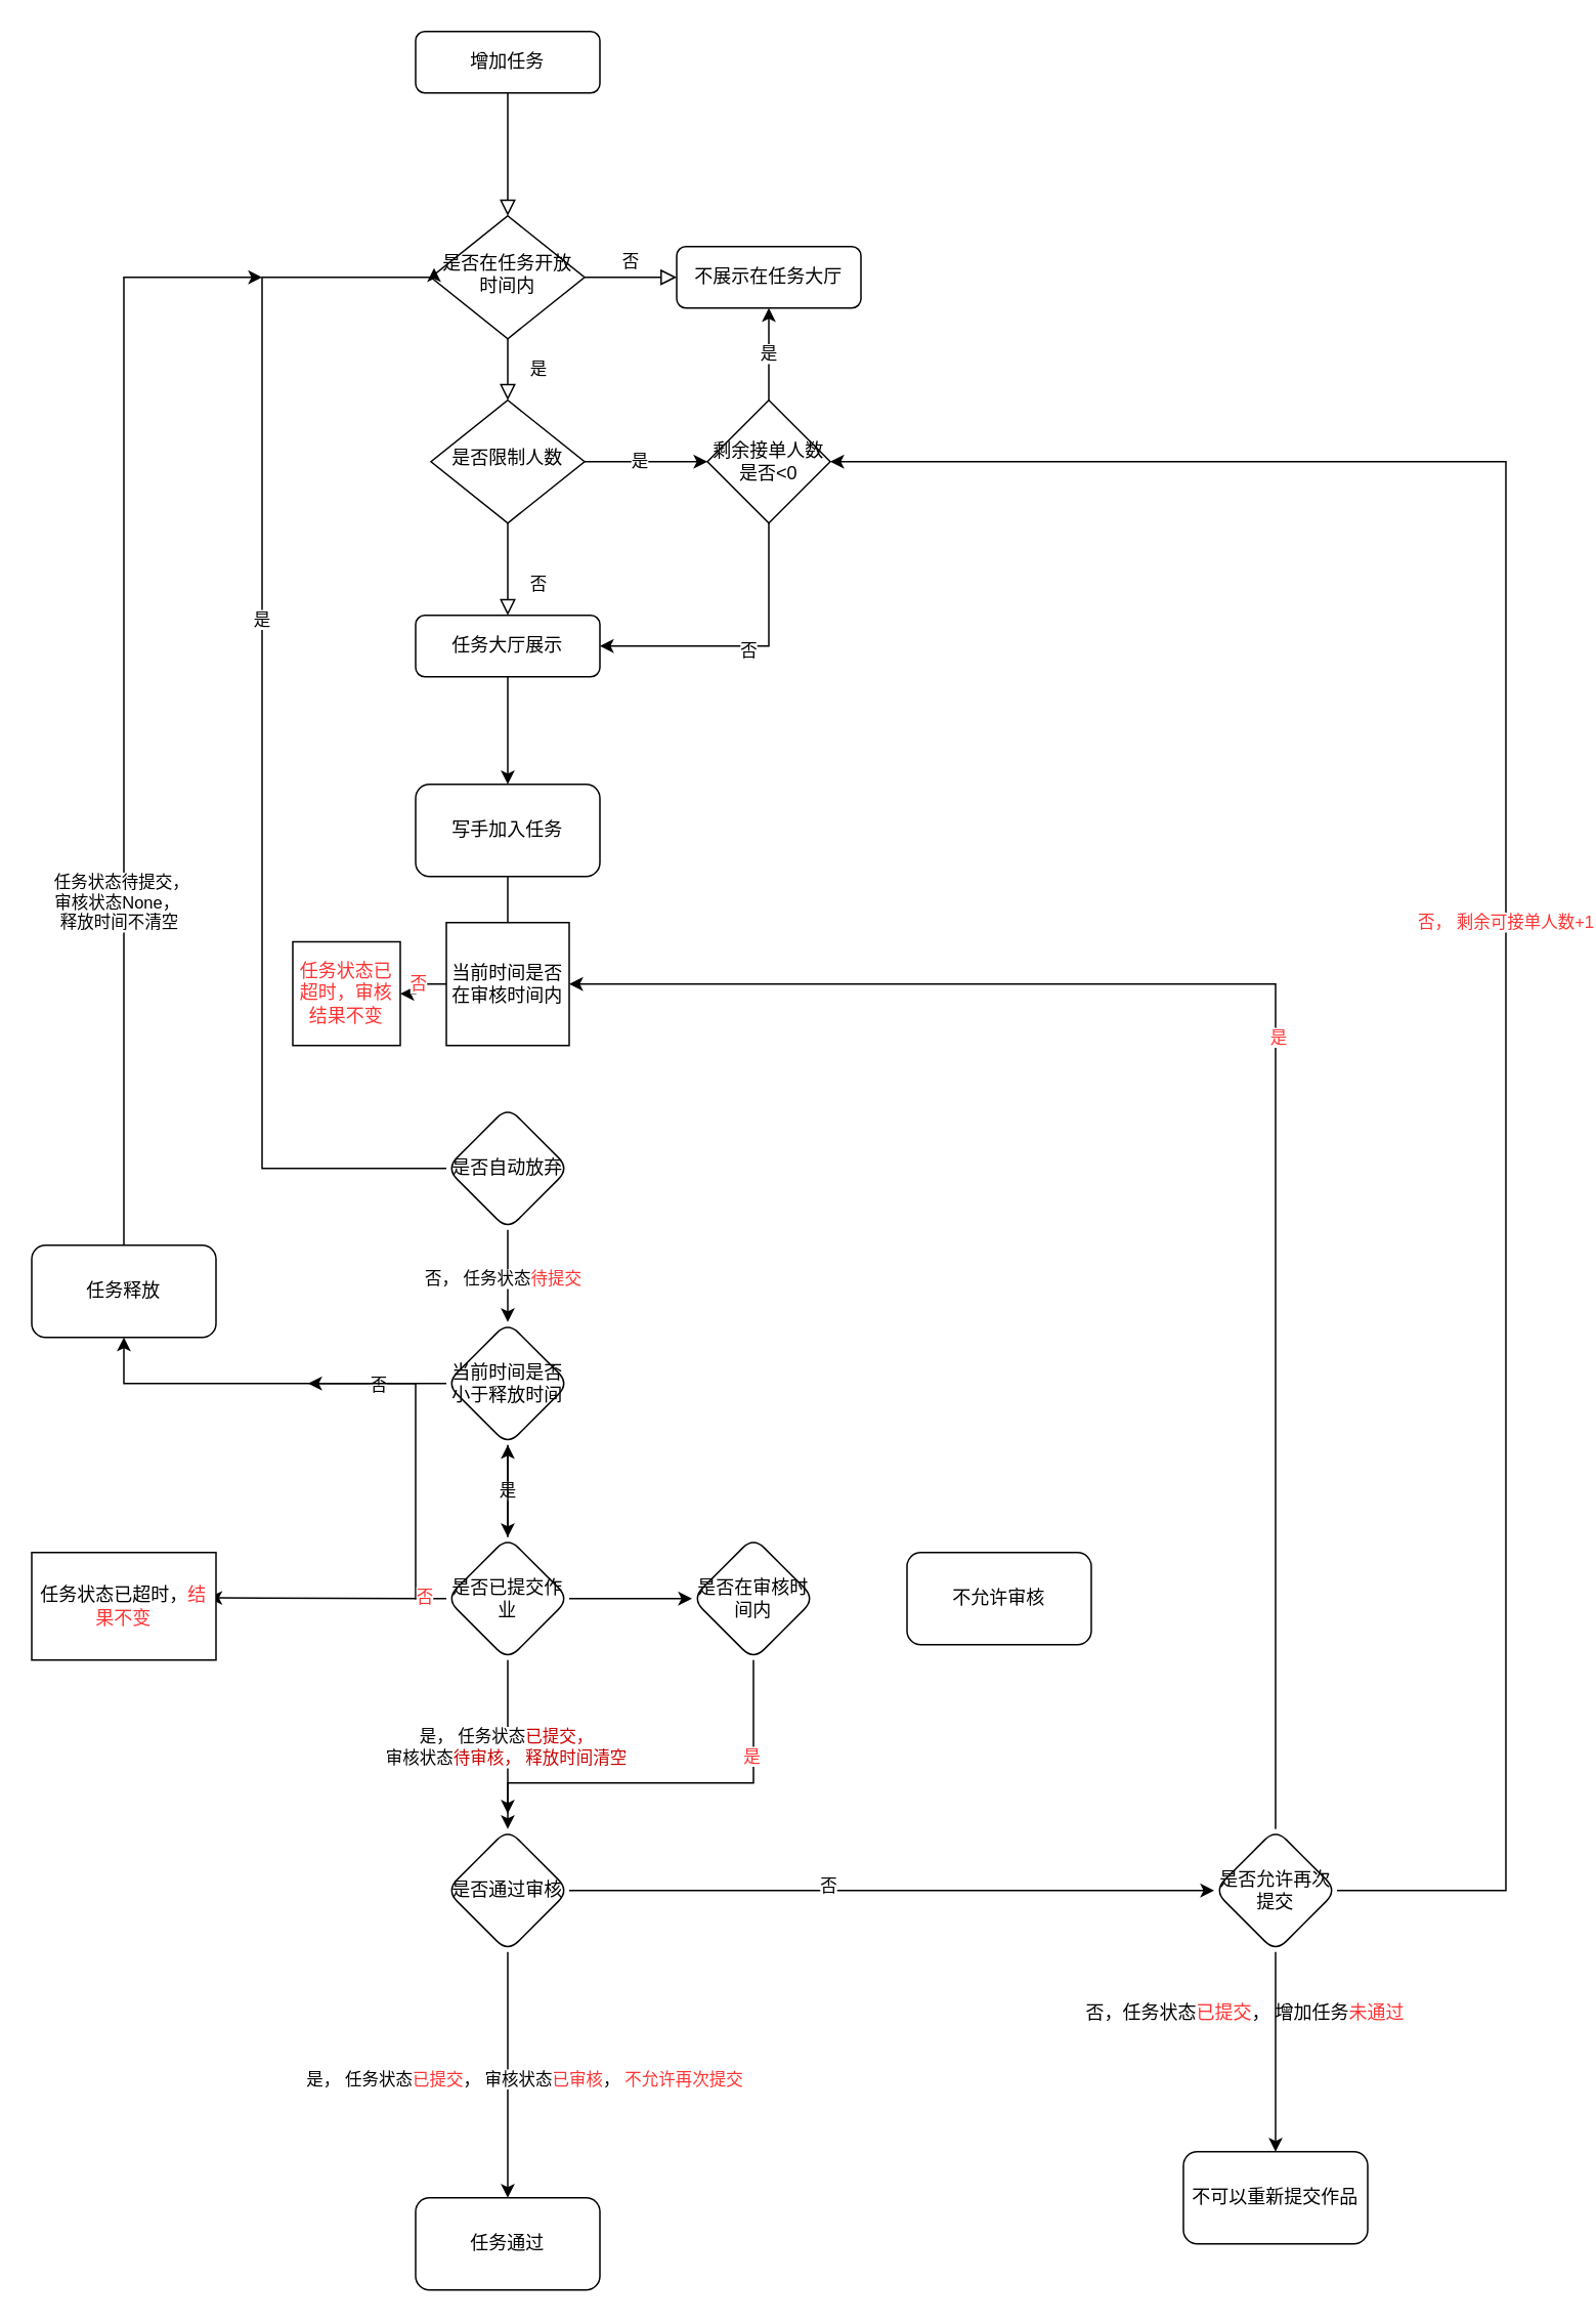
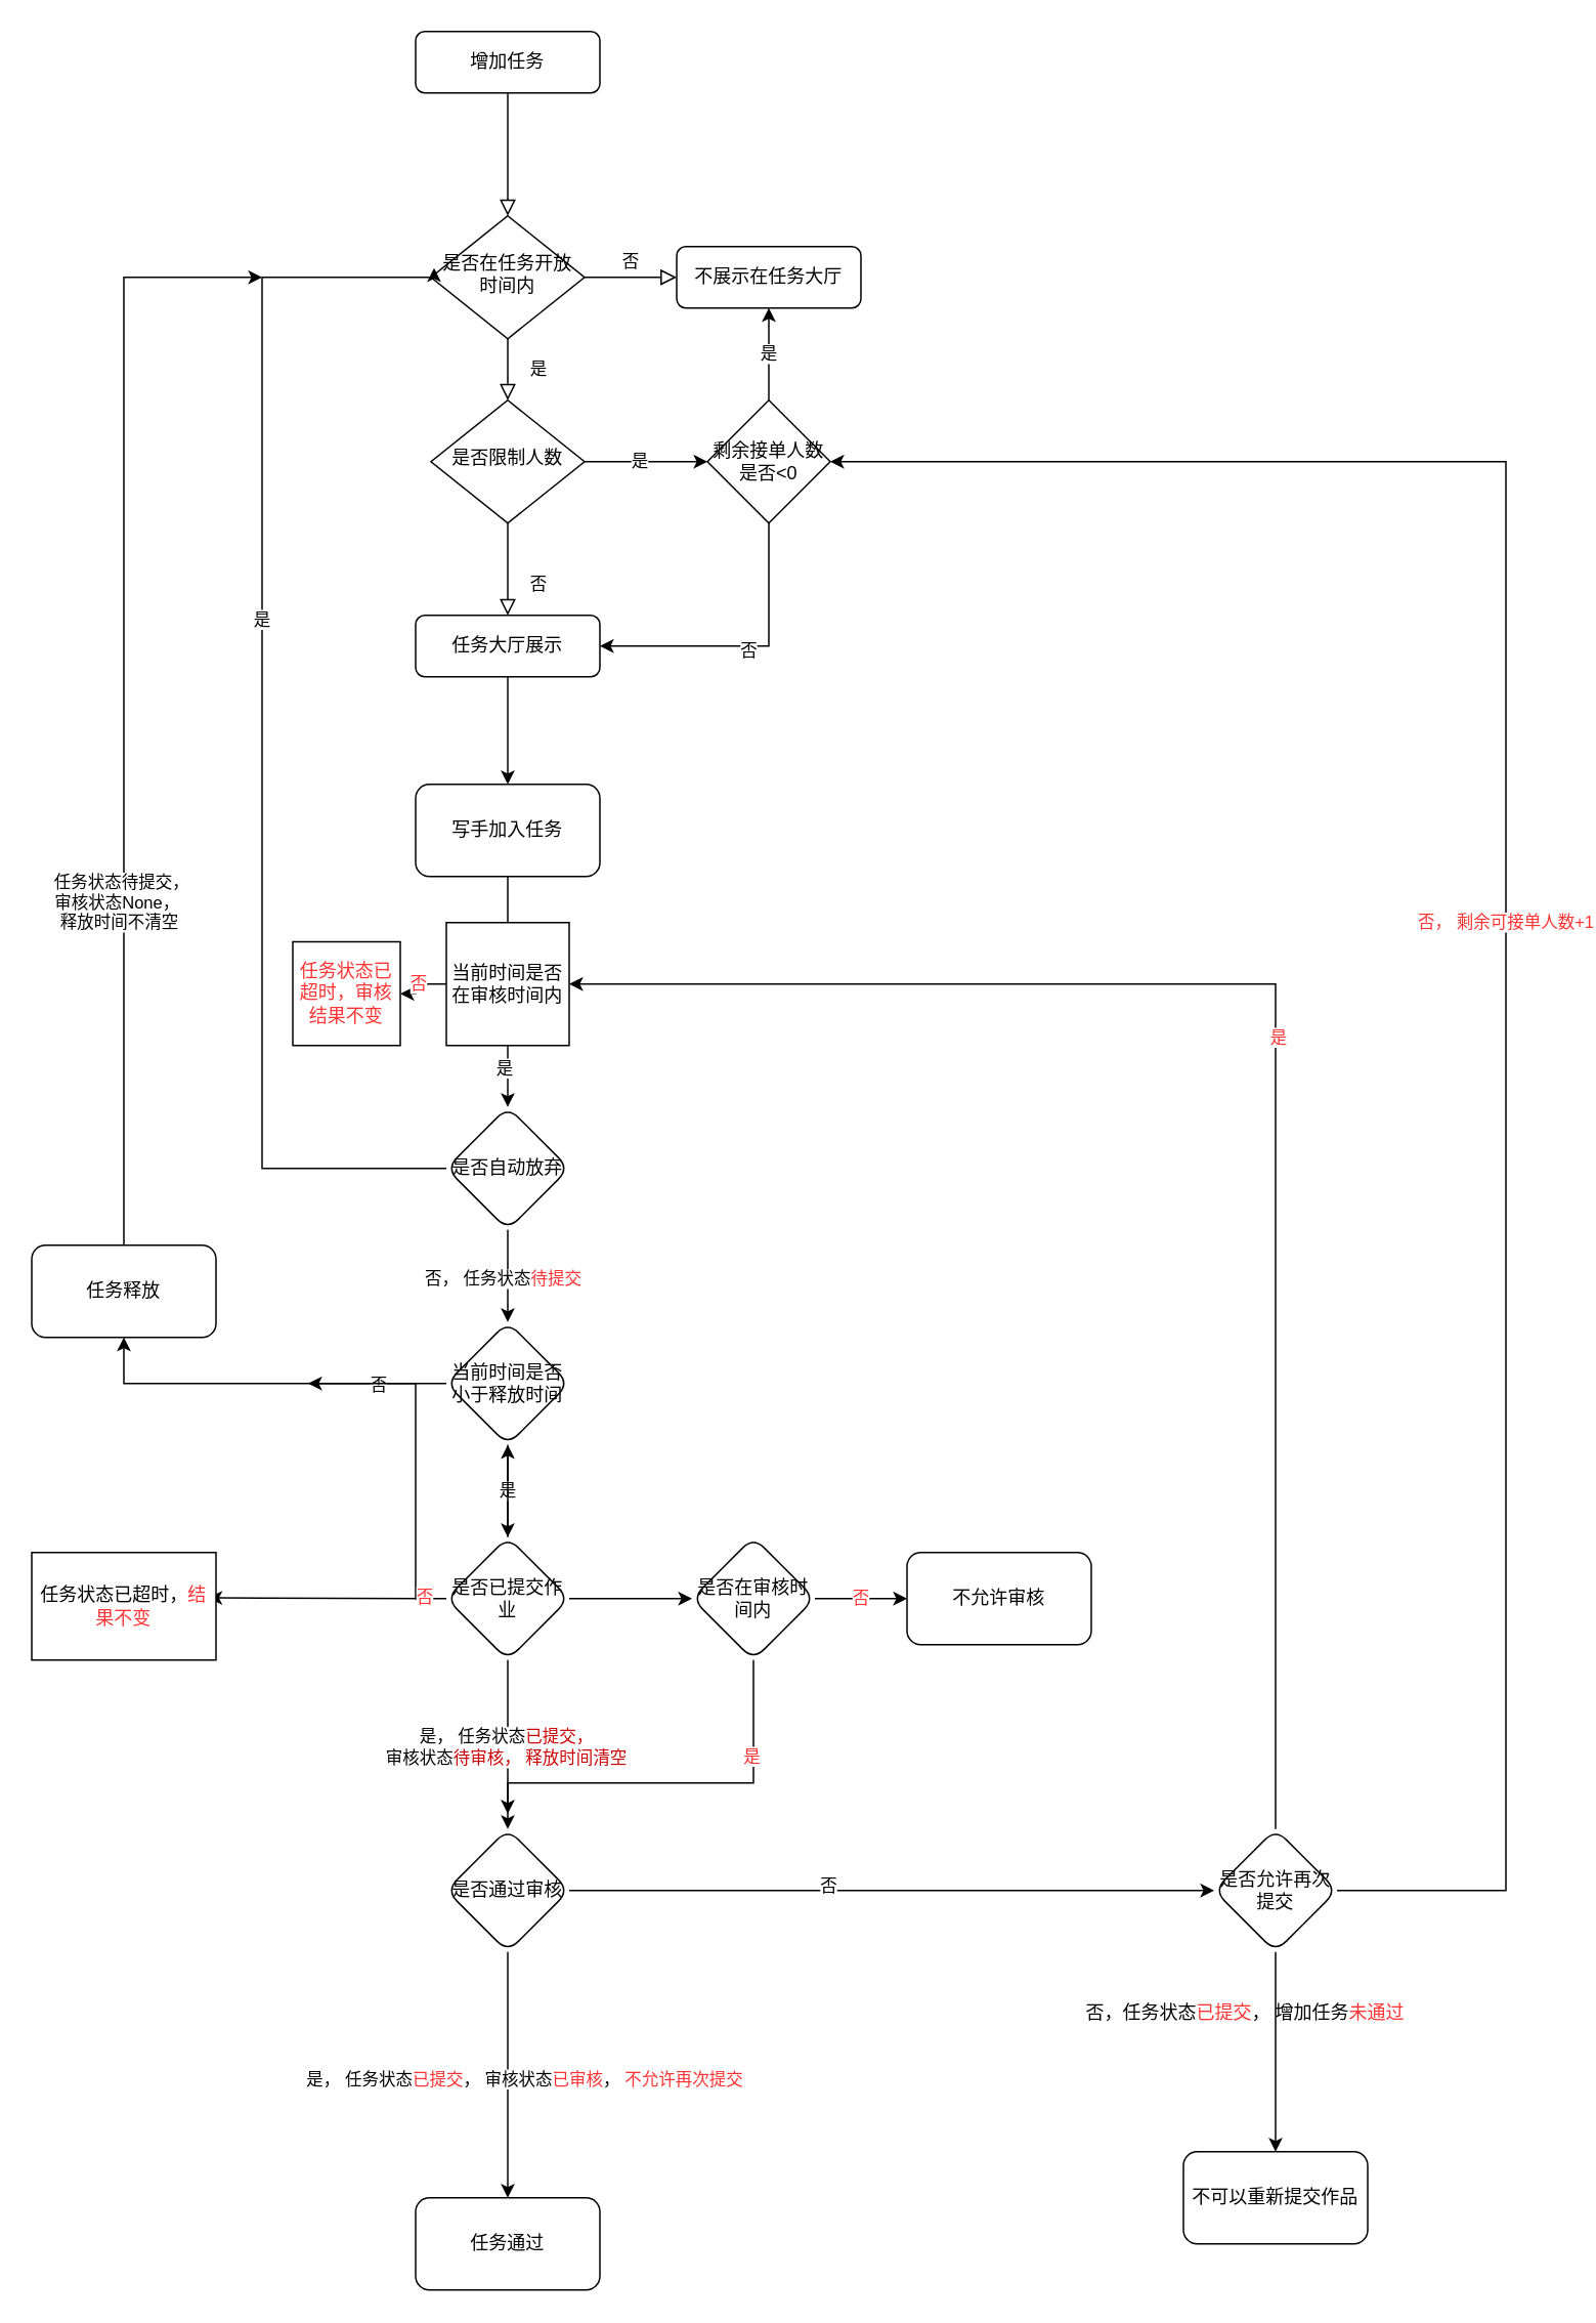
+ <mxCell id="19" value="" style="edgeStyle=orthogonalEdgeStyle;rounded=0;orthogonalLoop=1;jettySize=auto;html=1;startArrow=none;" edge="1" parent="1" source="56" target="26"><mxGeometry relative="1" as="geometry" /></mxCell>
+ <mxCell id="20" value="是" style="edgeLabel;html=1;align=center;verticalAlign=middle;resizable=0;points=[];fontColor=#000000;" vertex="1" connectable="0" parent="19"><mxGeometry x="-0.3" y="-3" relative="1" as="geometry"><mxPoint as="offset" /></mxGeometry></mxCell>
+ <mxCell id="62" value="否" style="edgeStyle=orthogonalEdgeStyle;rounded=0;orthogonalLoop=1;jettySize=auto;html=1;fontColor=#FF3333;" edge="1" parent="1" source="63" target="64"><mxGeometry relative="1" as="geometry" /></mxCell>
